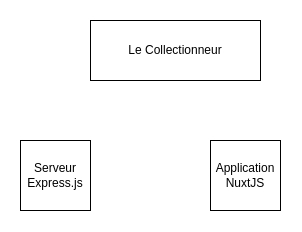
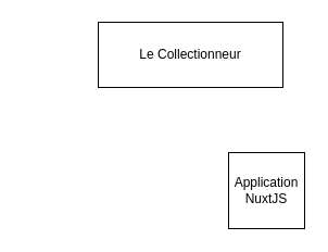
- <mxCell id="2" value="&lt;div&gt;Serveur Express.js&lt;/div&gt;" style="whiteSpace=wrap;html=1;aspect=fixed;" parent="1" vertex="1"><mxGeometry x="20" y="140" width="70" height="70" as="geometry" /></mxCell>
